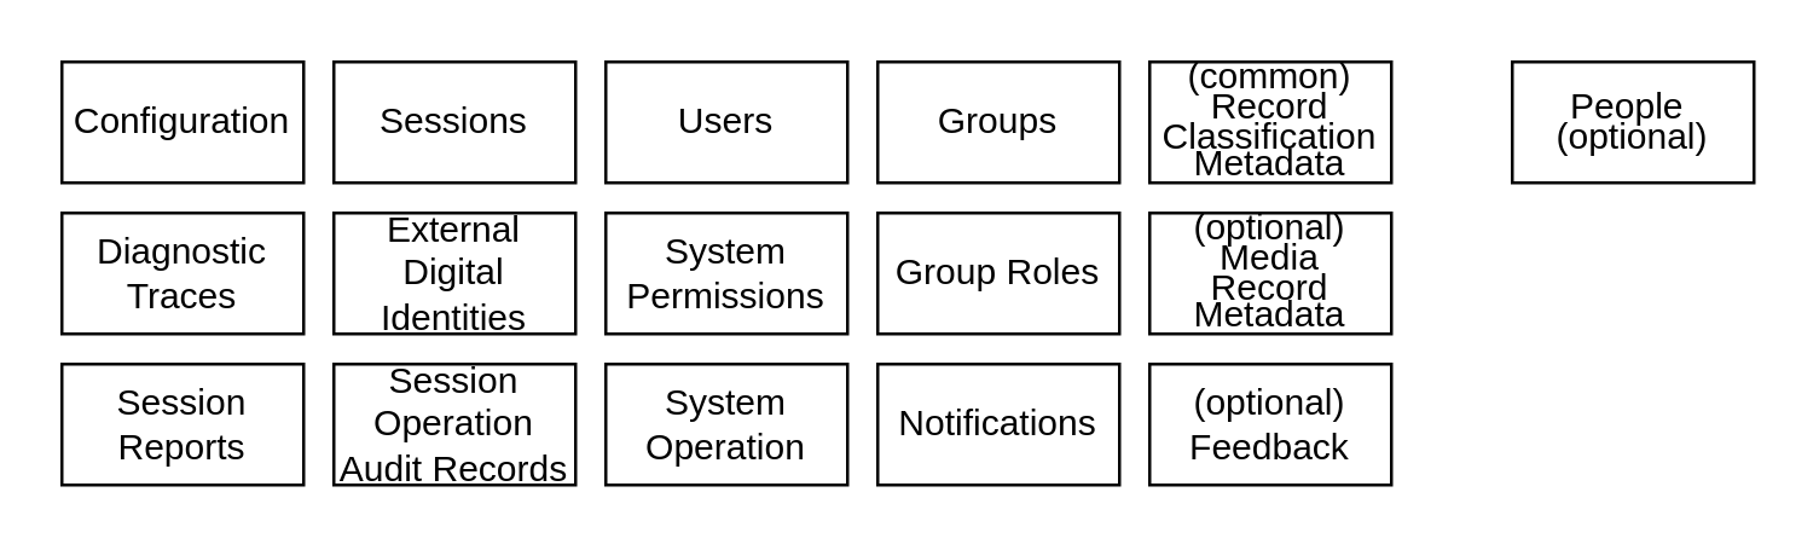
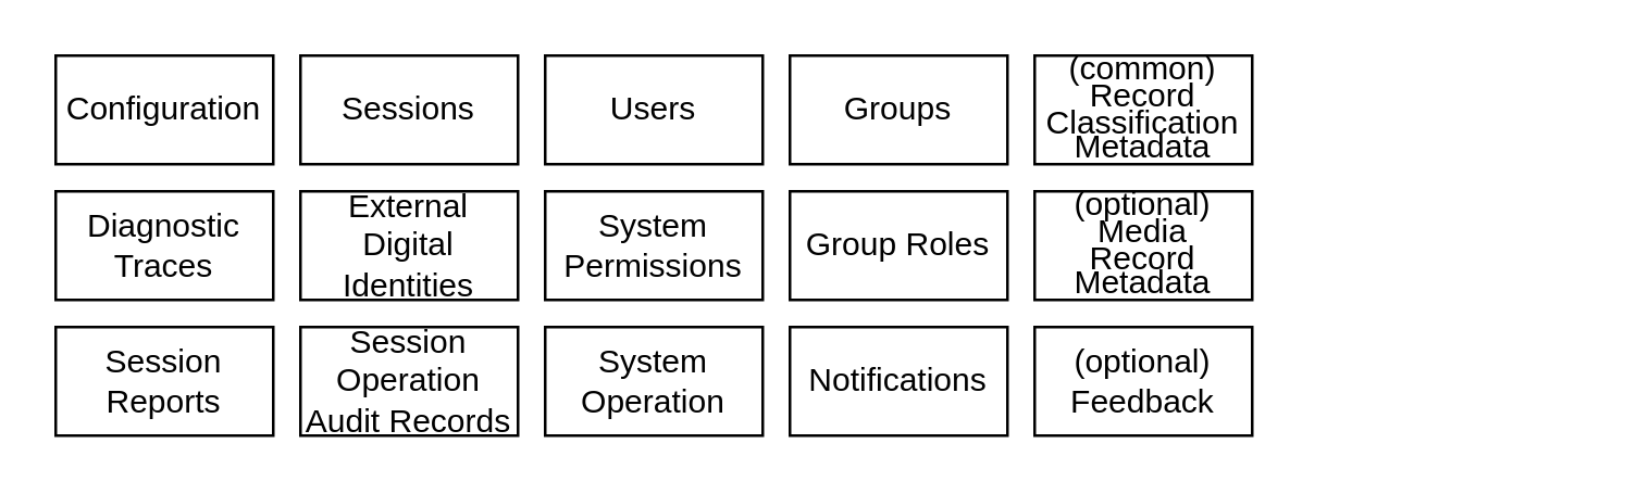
- <mxCell id="17" value="&lt;p style=&quot;line-height: 0.8;&quot;&gt;People&amp;nbsp;&lt;br&gt;(optional)&lt;/p&gt;" style="rounded=0;whiteSpace=wrap;html=1;" vertex="1" parent="1"><mxGeometry x="500" y="20" width="80" height="40" as="geometry" /></mxCell>
